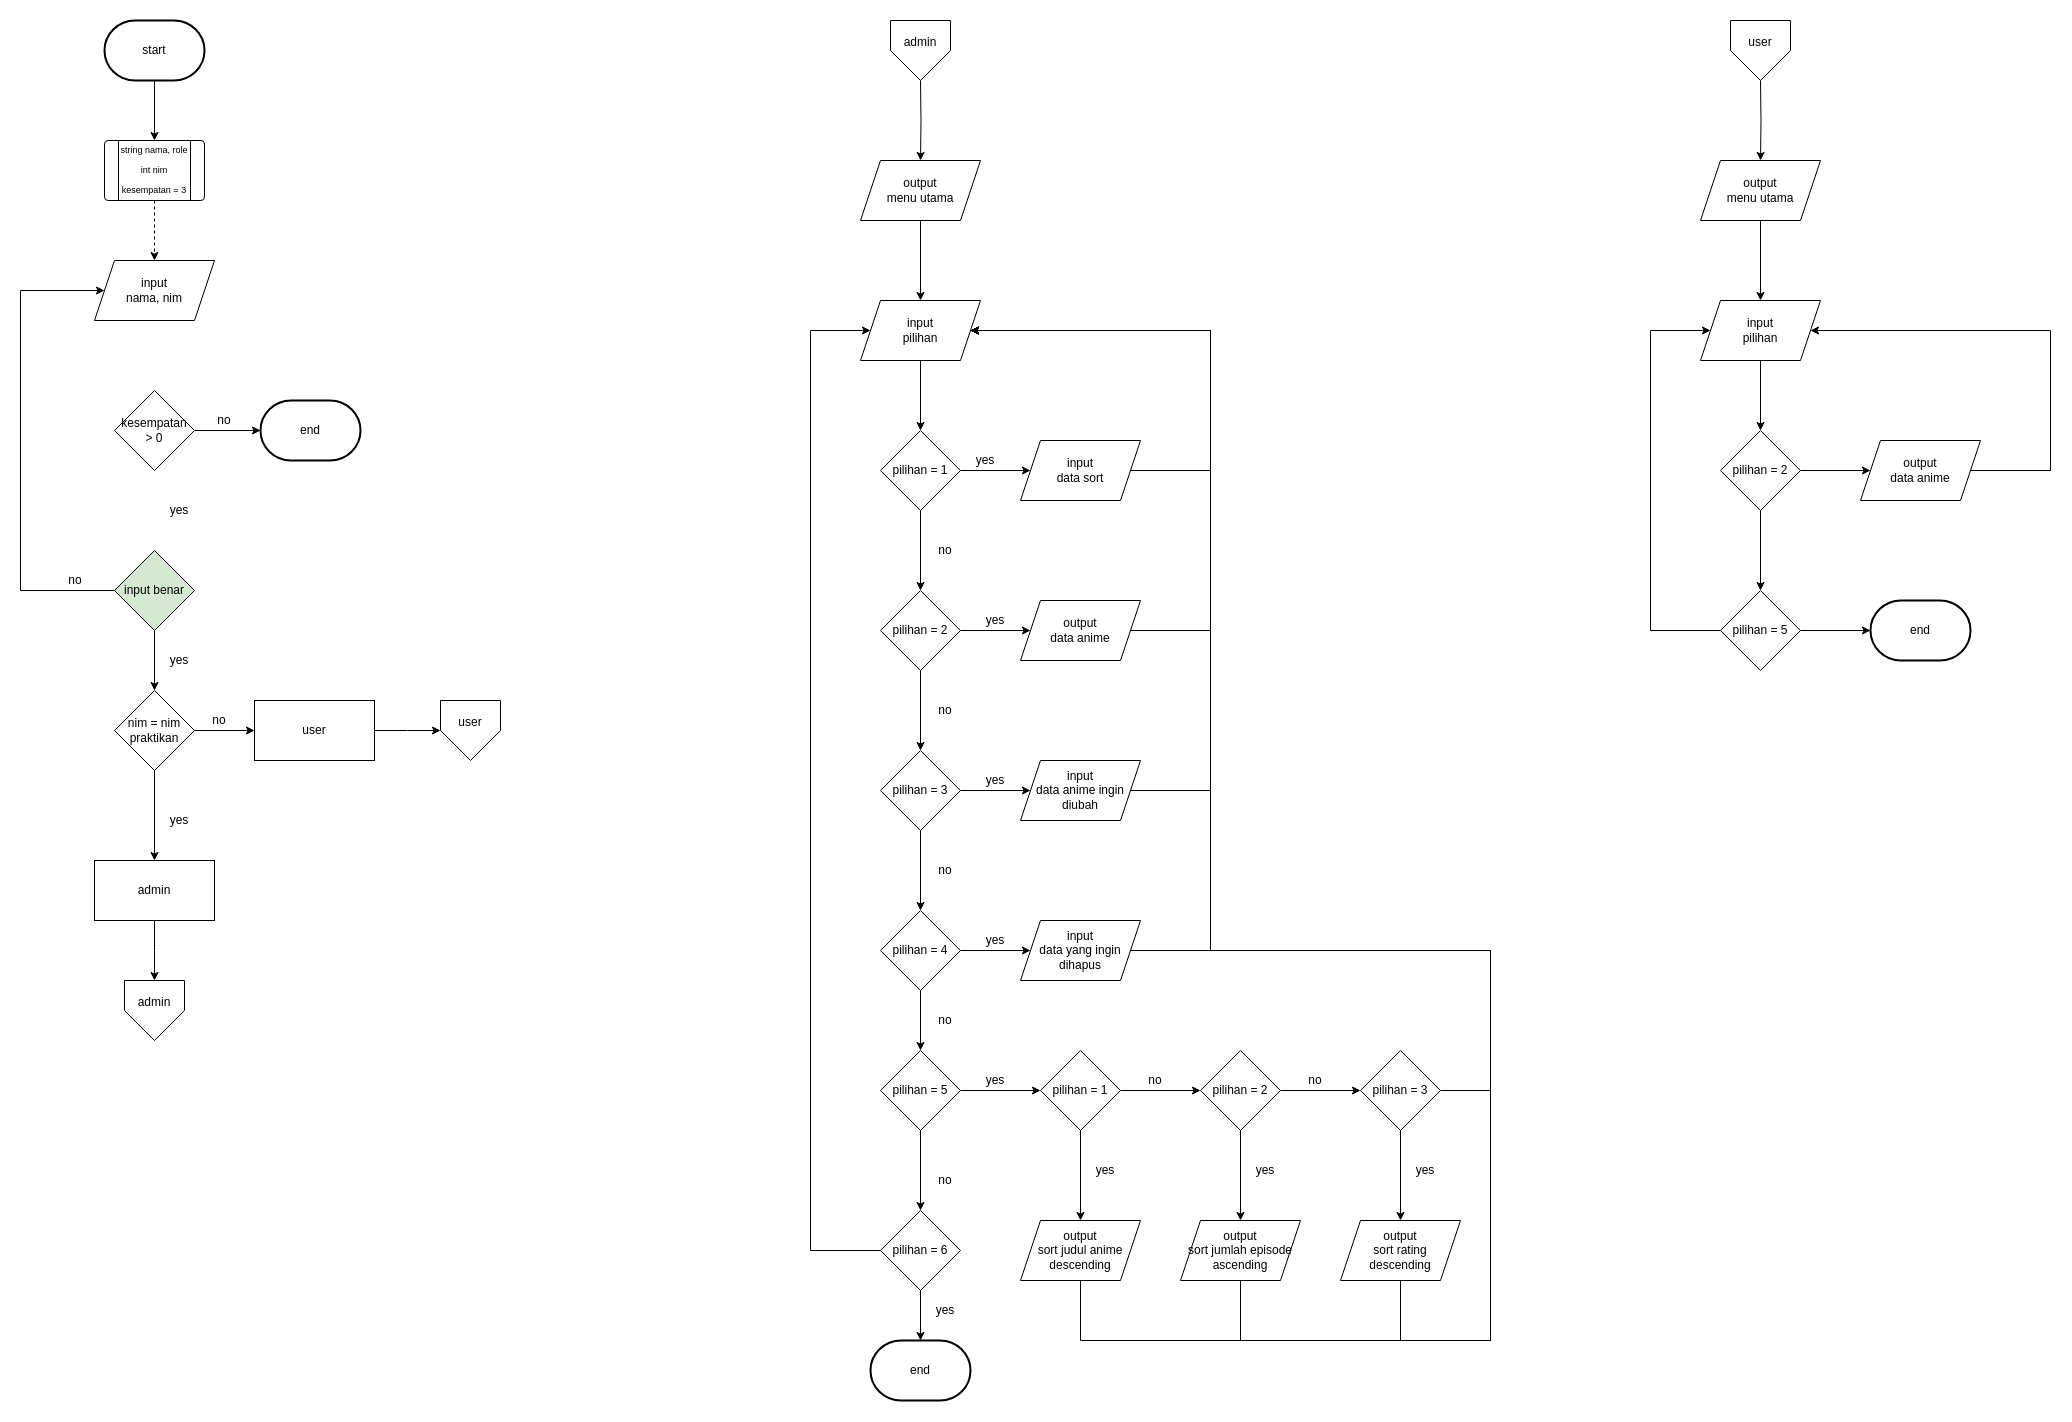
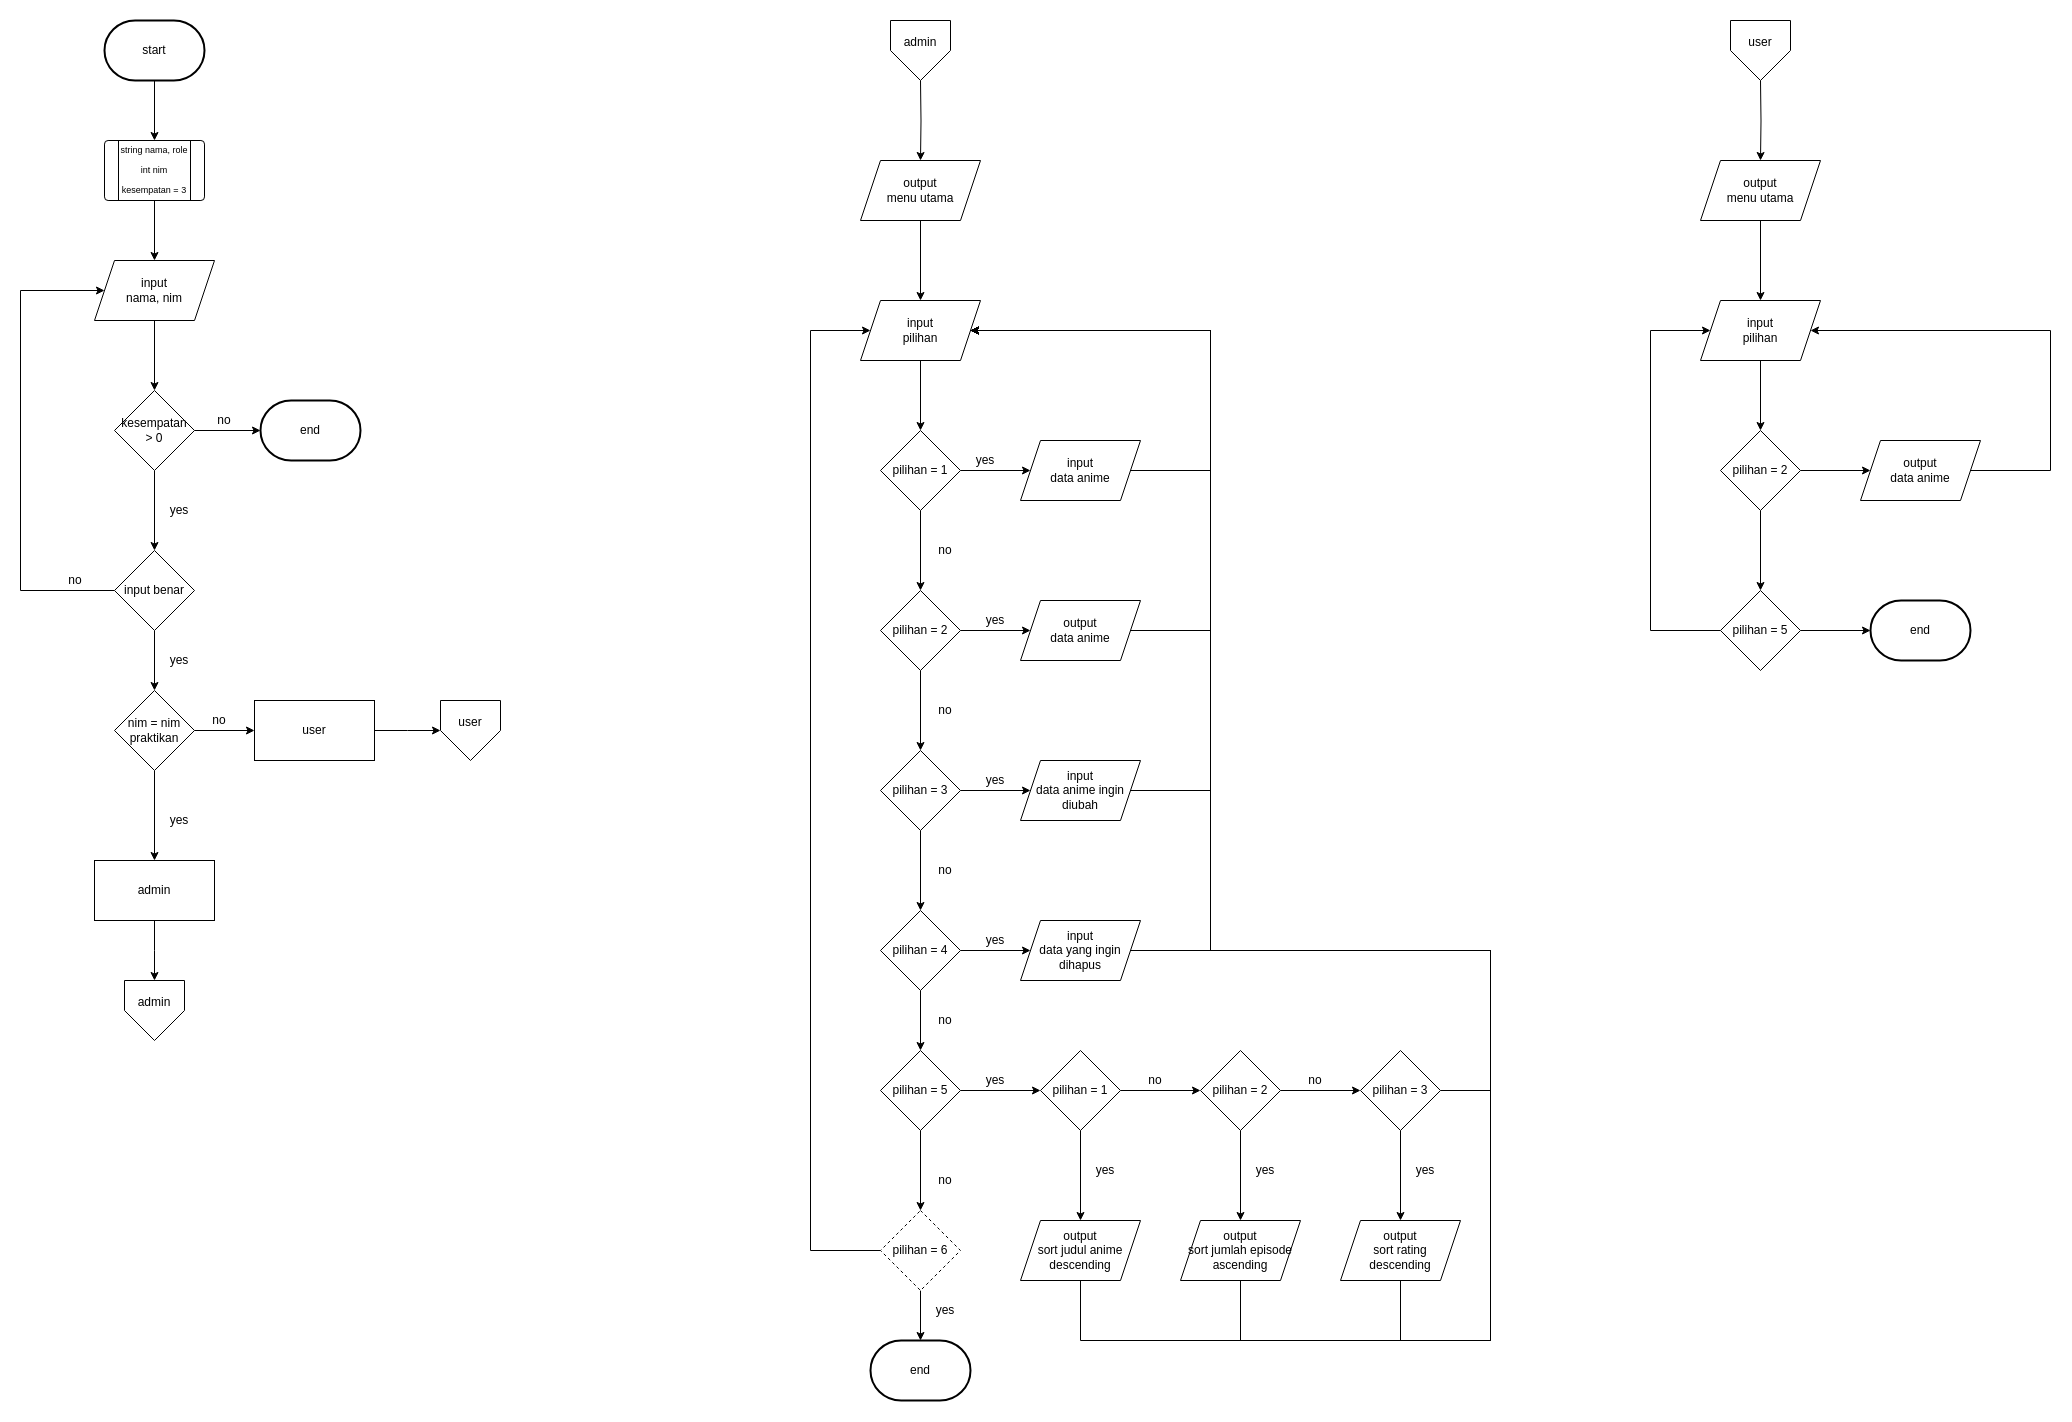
- <mxCell id="7" value="" style="edgeStyle=orthogonalEdgeStyle;rounded=0;orthogonalLoop=1;jettySize=auto;html=1;dashed=1;" parent="1" source="8" target="10" edge="1"><mxGeometry relative="1" as="geometry" /></mxCell>
+ <mxCell id="7" value="" style="edgeStyle=orthogonalEdgeStyle;rounded=0;orthogonalLoop=1;jettySize=auto;html=1;" parent="1" source="8" target="10" edge="1"><mxGeometry relative="1" as="geometry" /></mxCell>
+ <mxCell id="9" value="" style="edgeStyle=orthogonalEdgeStyle;rounded=0;orthogonalLoop=1;jettySize=auto;html=1;" parent="1" source="10" target="20" edge="1"><mxGeometry relative="1" as="geometry" /></mxCell>
- <mxCell id="60" value="input&lt;div&gt;data sort&lt;/div&gt;" style="shape=parallelogram;perimeter=parallelogramPerimeter;whiteSpace=wrap;html=1;fixedSize=1;spacing=2;" parent="1" vertex="1"><mxGeometry x="1020" y="440" width="120" height="60" as="geometry" /></mxCell>
+ <mxCell id="60" value="input&lt;div&gt;data anime&lt;/div&gt;" style="shape=parallelogram;perimeter=parallelogramPerimeter;whiteSpace=wrap;html=1;fixedSize=1;spacing=2;" parent="1" vertex="1"><mxGeometry x="1020" y="440" width="120" height="60" as="geometry" /></mxCell>
+ <mxCell id="18" value="" style="edgeStyle=orthogonalEdgeStyle;rounded=0;orthogonalLoop=1;jettySize=auto;html=1;" parent="1" source="20" target="23" edge="1"><mxGeometry relative="1" as="geometry" /></mxCell>
- <mxCell id="23" value="input benar" style="rhombus;whiteSpace=wrap;html=1;fillColor=#d5e8d4;" parent="1" vertex="1"><mxGeometry x="114" y="550" width="80" height="80" as="geometry" /></mxCell>
+ <mxCell id="23" value="input benar" style="rhombus;whiteSpace=wrap;html=1;" parent="1" vertex="1"><mxGeometry x="114" y="550" width="80" height="80" as="geometry" /></mxCell>
- <mxCell id="80" value="pilihan = 6" style="rhombus;whiteSpace=wrap;html=1;spacing=2;" vertex="1" parent="1"><mxGeometry x="880" y="1210" width="80" height="80" as="geometry" /></mxCell>
+ <mxCell id="80" value="pilihan = 6" style="rhombus;whiteSpace=wrap;html=1;spacing=2;dashed=1;" vertex="1" parent="1"><mxGeometry x="880" y="1210" width="80" height="80" as="geometry" /></mxCell>
